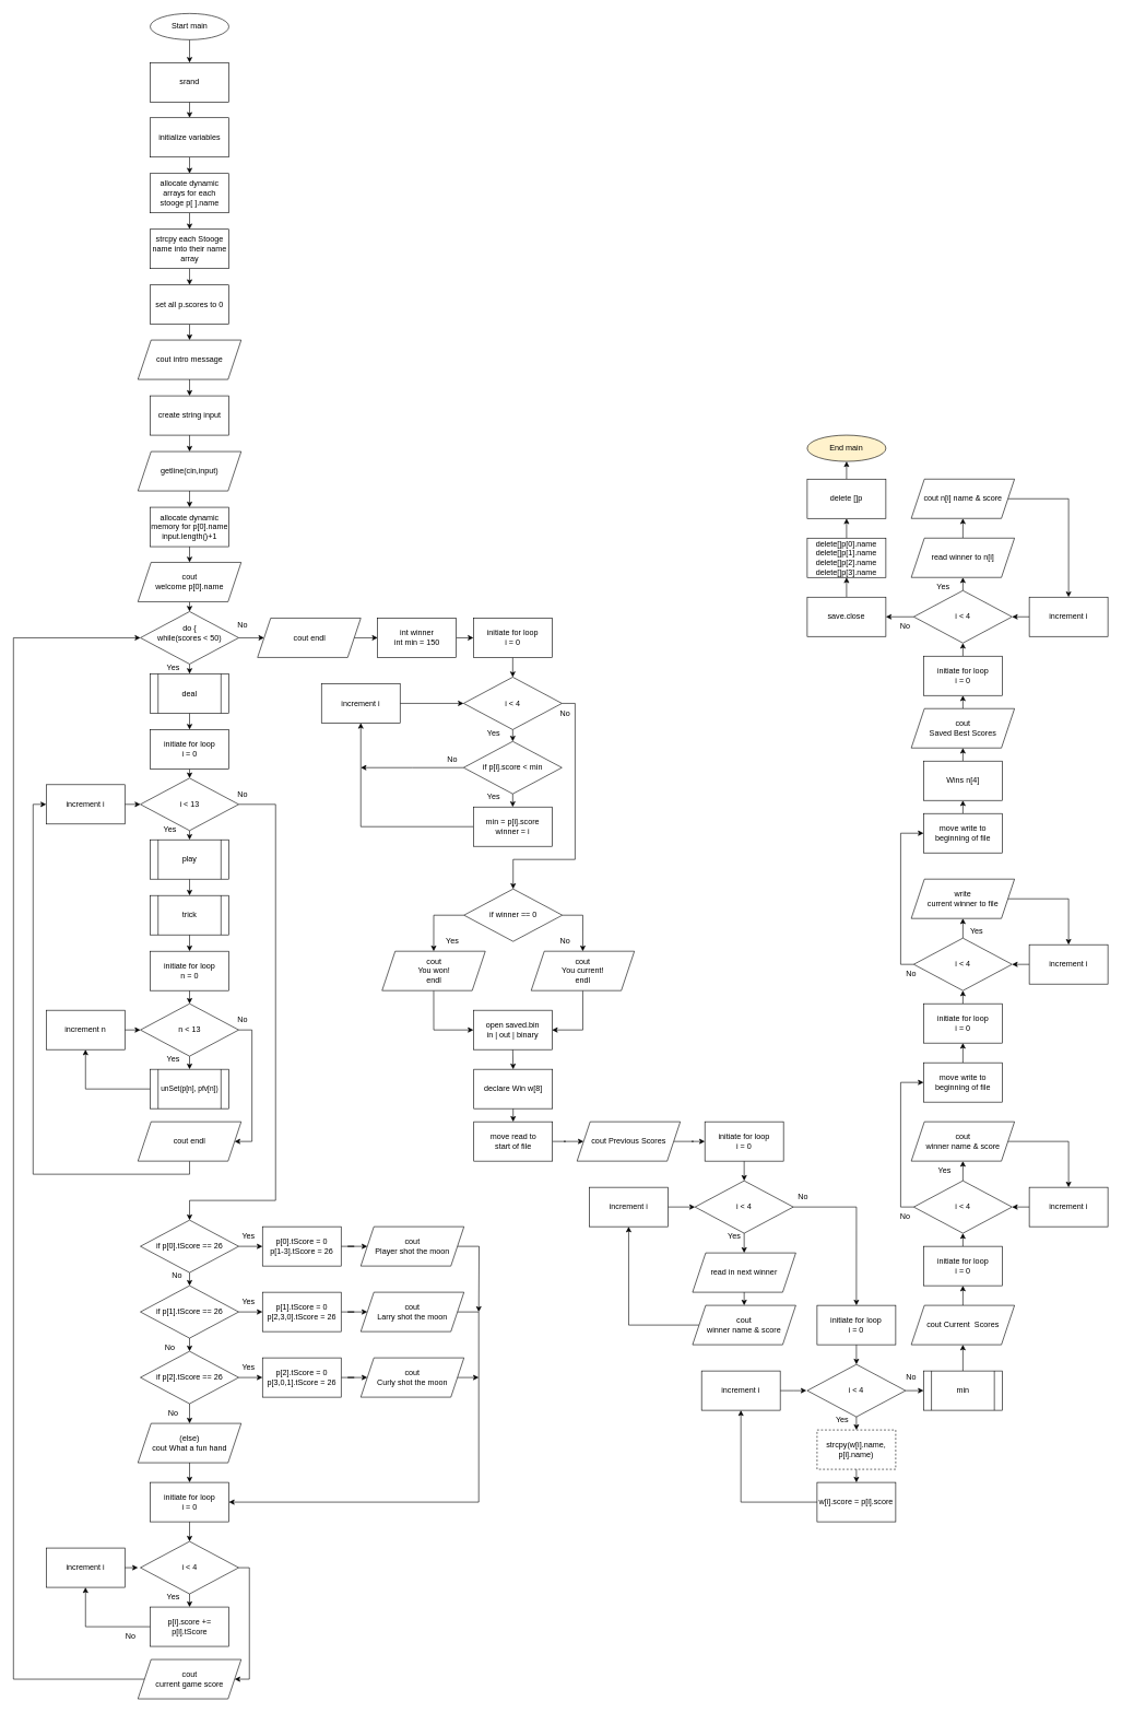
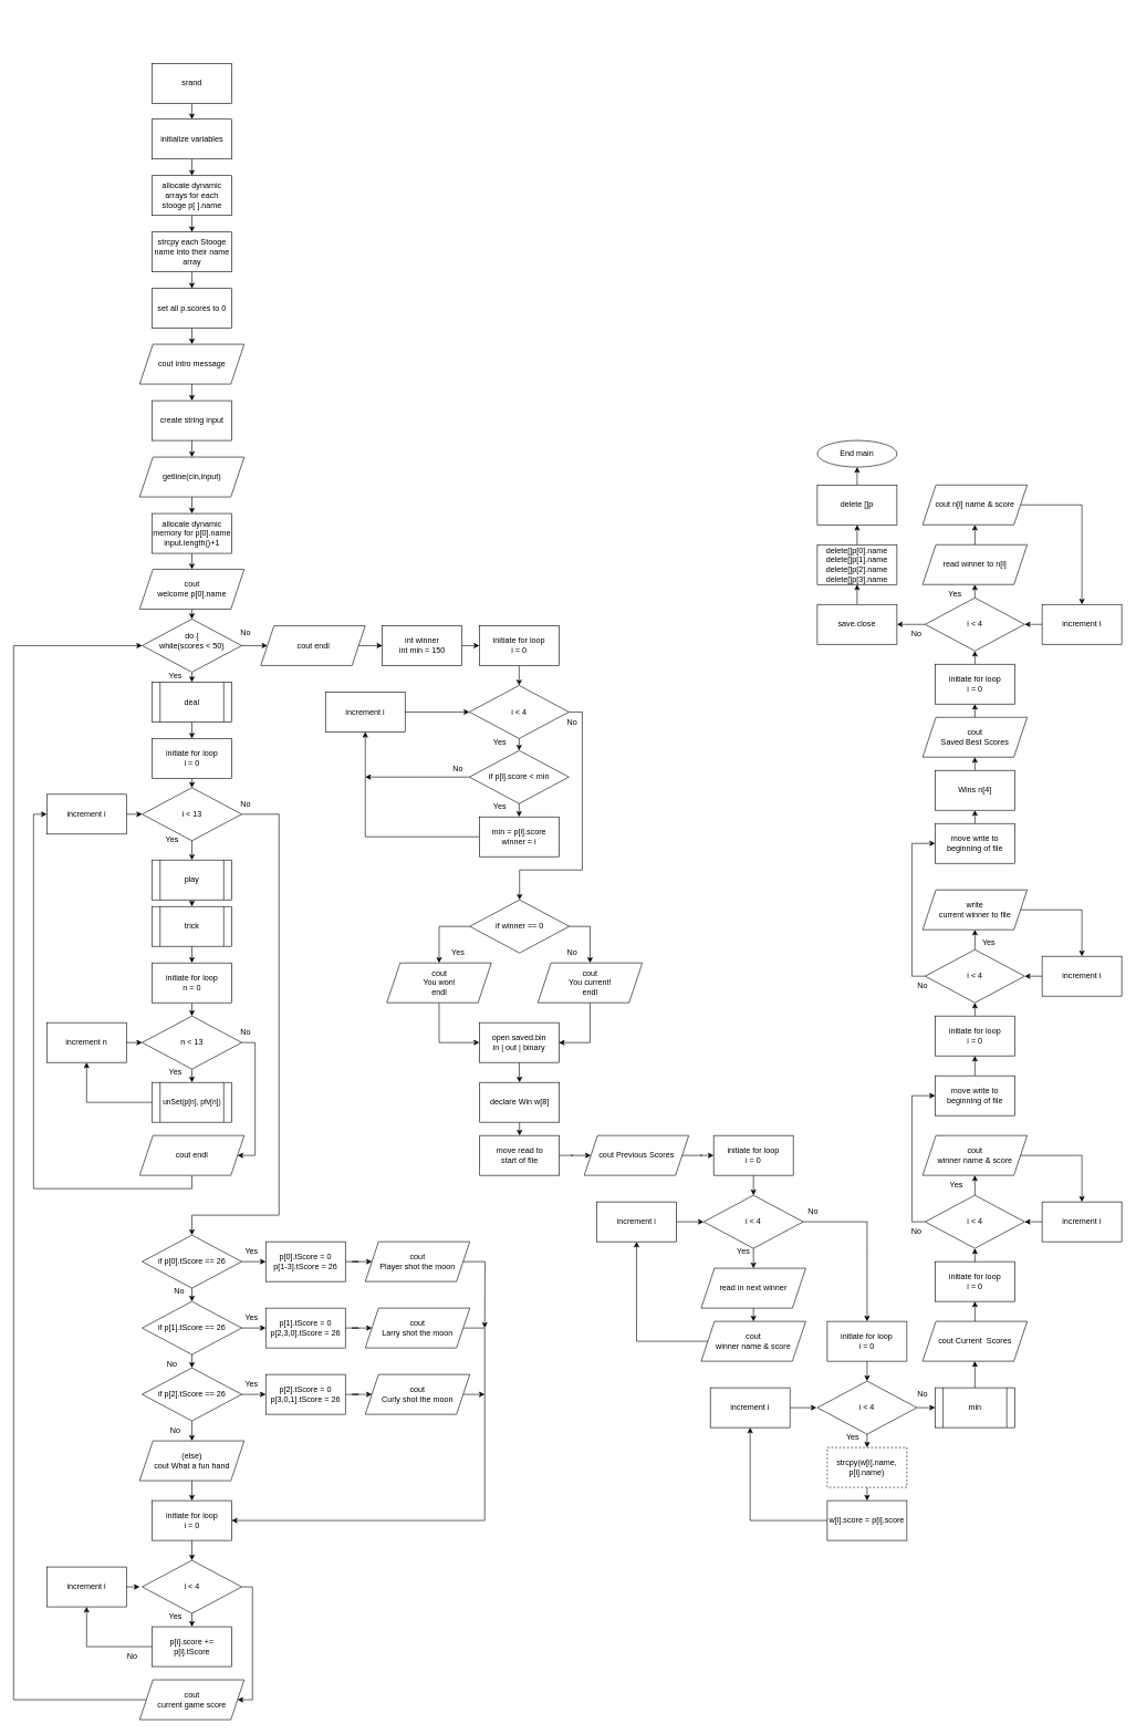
- <mxCell id="13" value="Start main" style="ellipse;whiteSpace=wrap;html=1;" vertex="1" parent="1"><mxGeometry x="228.75" y="20" width="120" height="40" as="geometry" /></mxCell>
- <mxCell id="12" style="edgeStyle=orthogonalEdgeStyle;rounded=0;orthogonalLoop=1;jettySize=auto;html=1;exitX=0.5;exitY=1;exitDx=0;exitDy=0;entryX=0.5;entryY=0;entryDx=0;entryDy=0;" edge="1" parent="1" source="13" target="15"><mxGeometry relative="1" as="geometry" /></mxCell>
- <mxCell id="21" value="End main" style="ellipse;whiteSpace=wrap;html=1;fillColor=#fff2cc;" vertex="1" parent="1"><mxGeometry x="1231.25" y="663" width="120" height="40" as="geometry" /></mxCell>
+ <mxCell id="21" value="End main" style="ellipse;whiteSpace=wrap;html=1;" vertex="1" parent="1"><mxGeometry x="1231.25" y="663" width="120" height="40" as="geometry" /></mxCell>
- <mxCell id="9" value="play" style="shape=process;whiteSpace=wrap;html=1;backgroundOutline=1;" vertex="1" parent="1"><mxGeometry x="228.75" y="1280" width="120" height="60" as="geometry" /></mxCell>
+ <mxCell id="9" value="play" style="shape=process;whiteSpace=wrap;html=1;backgroundOutline=1;" vertex="1" parent="1"><mxGeometry x="228.75" y="1295" width="120" height="60" as="geometry" /></mxCell>
